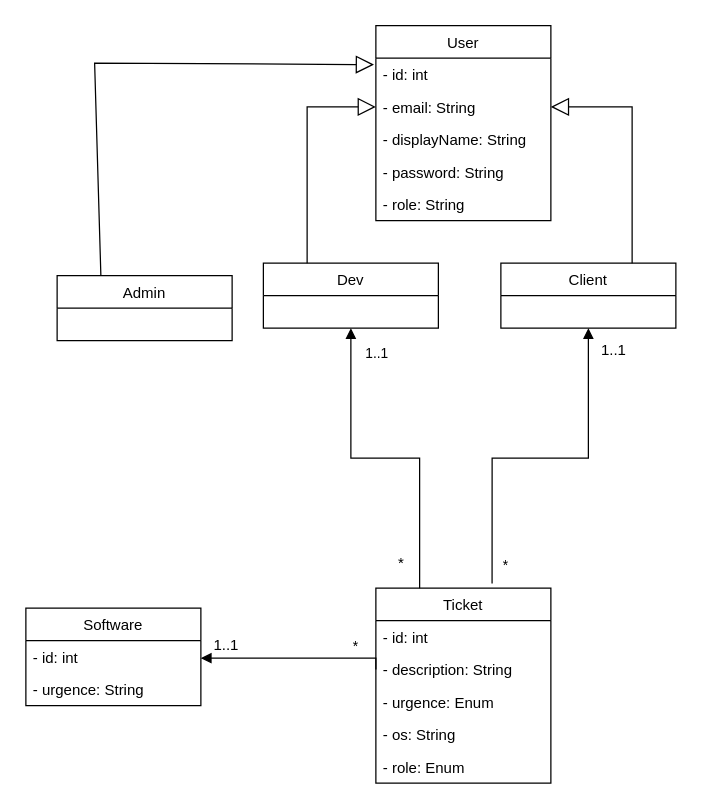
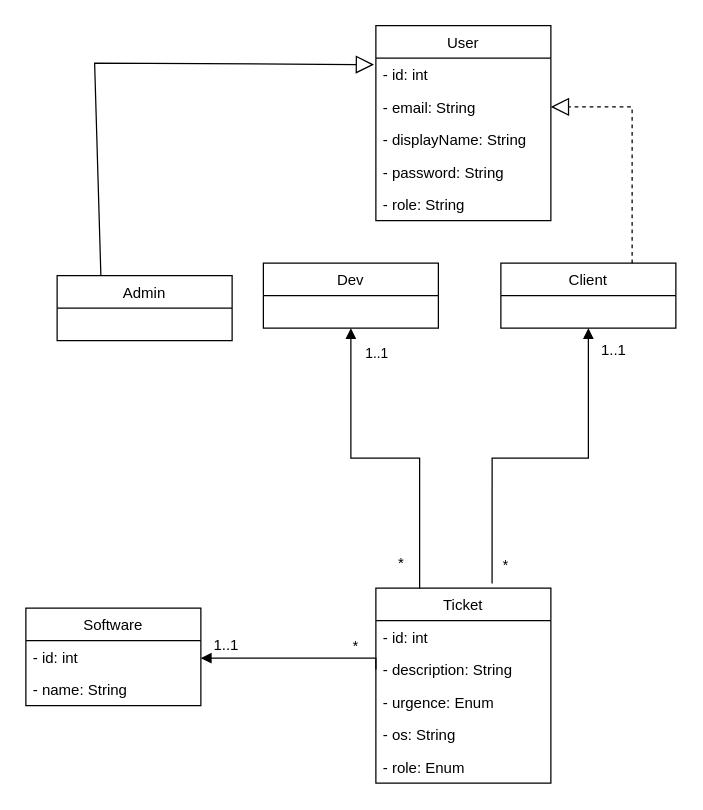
- <mxCell id="23" value="" style="endArrow=block;endFill=0;endSize=12;html=1;rounded=0;entryX=1;entryY=0.5;entryDx=0;entryDy=0;exitX=0.75;exitY=0;exitDx=0;exitDy=0;" parent="1" source="21" target="4" edge="1"><mxGeometry width="160" relative="1" as="geometry"><mxPoint x="485" y="200" as="sourcePoint" /><mxPoint x="540" y="80" as="targetPoint" /><Array as="points"><mxPoint x="505" y="85" /></Array></mxGeometry></mxCell>
+ <mxCell id="23" value="" style="endArrow=block;endFill=0;endSize=12;html=1;rounded=0;entryX=1;entryY=0.5;entryDx=0;entryDy=0;exitX=0.75;exitY=0;exitDx=0;exitDy=0;dashed=1;" parent="1" source="21" target="4" edge="1"><mxGeometry width="160" relative="1" as="geometry"><mxPoint x="485" y="200" as="sourcePoint" /><mxPoint x="540" y="80" as="targetPoint" /><Array as="points"><mxPoint x="505" y="85" /></Array></mxGeometry></mxCell>
- <mxCell id="22" value="" style="endArrow=block;endFill=0;endSize=12;html=1;rounded=0;entryX=0;entryY=0.5;entryDx=0;entryDy=0;exitX=0.25;exitY=0;exitDx=0;exitDy=0;" parent="1" source="20" target="4" edge="1"><mxGeometry width="160" relative="1" as="geometry"><mxPoint x="120" y="80" as="sourcePoint" /><mxPoint x="280" y="80" as="targetPoint" /><Array as="points"><mxPoint x="245" y="85" /></Array></mxGeometry></mxCell>
- <mxCell id="10" value="- urgence: String" style="text;strokeColor=none;fillColor=none;align=left;verticalAlign=top;spacingLeft=4;spacingRight=4;overflow=hidden;rotatable=0;points=[[0,0.5],[1,0.5]];portConstraint=eastwest;" parent="8" vertex="1"><mxGeometry y="52" width="140" height="26" as="geometry" /></mxCell>
+ <mxCell id="10" value="- name: String" style="text;strokeColor=none;fillColor=none;align=left;verticalAlign=top;spacingLeft=4;spacingRight=4;overflow=hidden;rotatable=0;points=[[0,0.5],[1,0.5]];portConstraint=eastwest;" parent="8" vertex="1"><mxGeometry y="52" width="140" height="26" as="geometry" /></mxCell>
